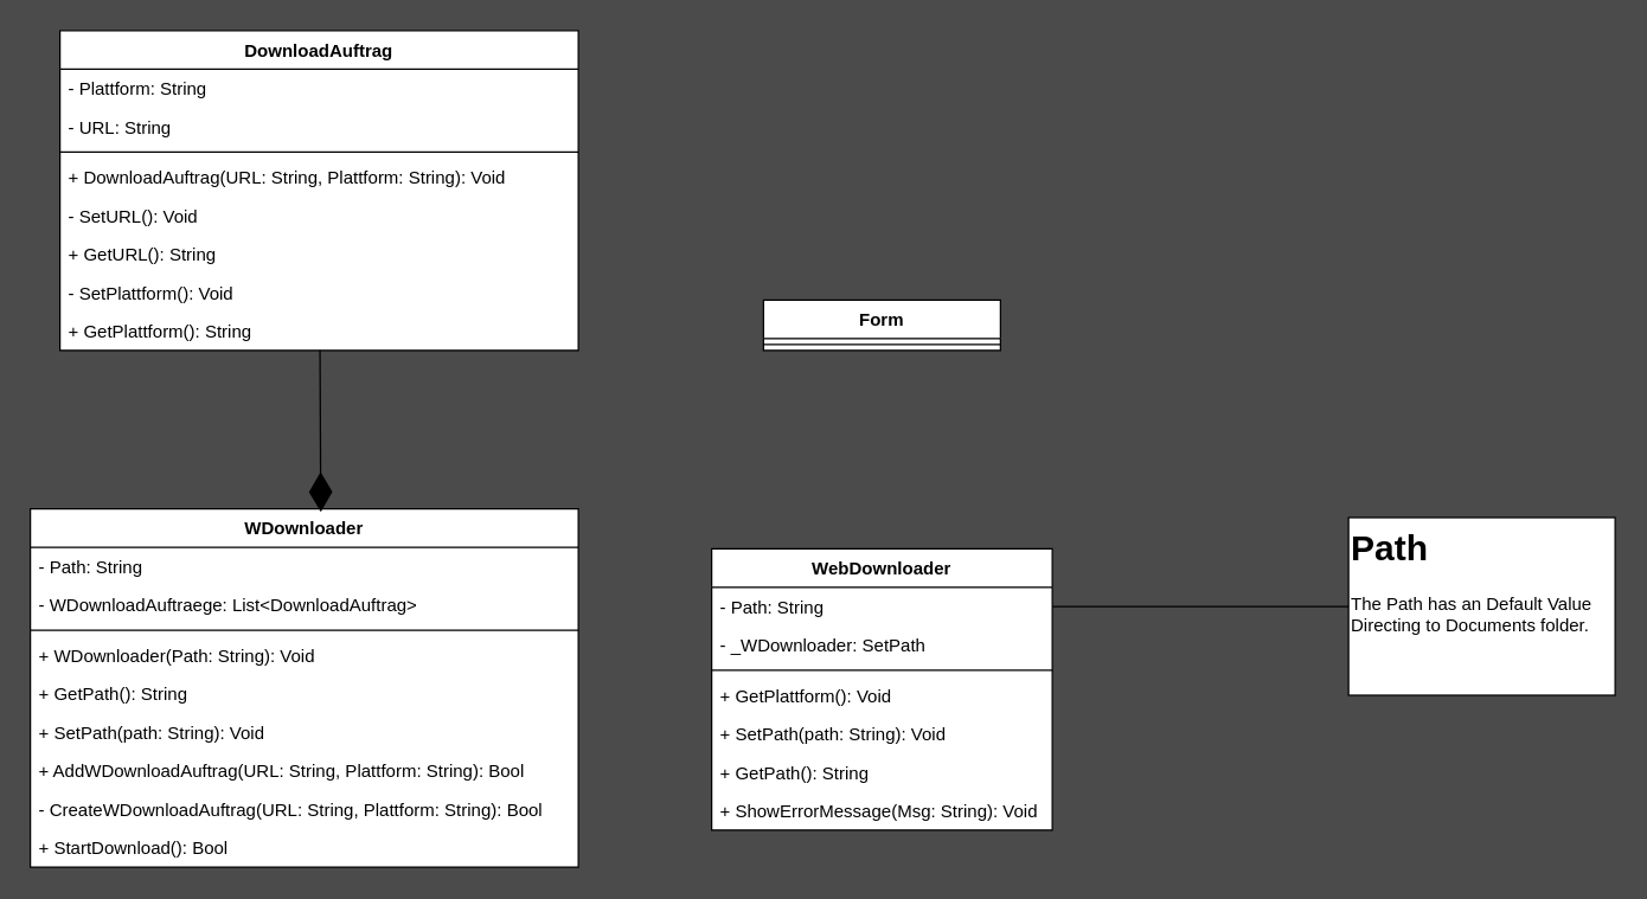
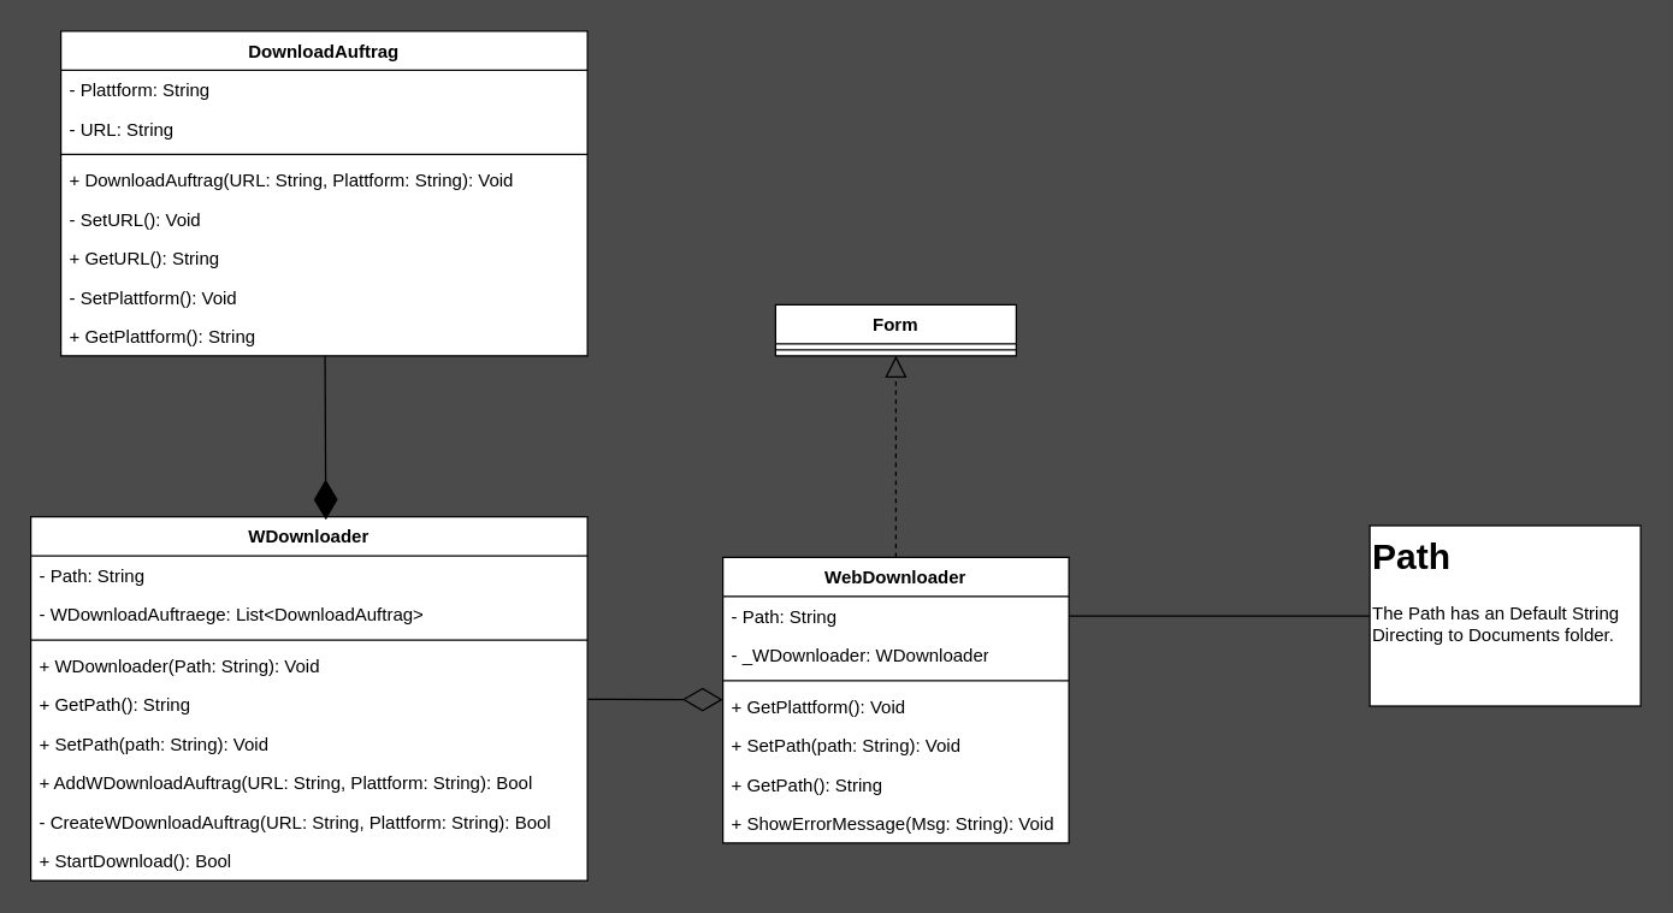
+ <mxCell id="35" value="" style="endArrow=block;dashed=1;endFill=0;endSize=12;html=1;rounded=0;" parent="1" source="12" target="33" edge="1"><mxGeometry width="160" relative="1" as="geometry"><mxPoint x="660" y="410" as="sourcePoint" /><mxPoint x="820" y="410" as="targetPoint" /></mxGeometry></mxCell>
- <mxCell id="31" value="&lt;h1 style=&quot;margin-top: 0px;&quot;&gt;Path&lt;/h1&gt;&lt;p&gt;The Path has an Default Value Directing to Documents folder.&lt;/p&gt;" style="text;html=1;whiteSpace=wrap;overflow=hidden;rounded=0;fillColor=default;glass=0;strokeColor=default;shadow=0;swimlaneFillColor=default;" parent="1" vertex="1"><mxGeometry x="910" y="349" width="180" height="120" as="geometry" /></mxCell>
+ <mxCell id="31" value="&lt;h1 style=&quot;margin-top: 0px;&quot;&gt;Path&lt;/h1&gt;&lt;p&gt;The Path has an Default String Directing to Documents folder.&lt;/p&gt;" style="text;html=1;whiteSpace=wrap;overflow=hidden;rounded=0;fillColor=default;glass=0;strokeColor=default;shadow=0;swimlaneFillColor=default;" parent="1" vertex="1"><mxGeometry x="910" y="349" width="180" height="120" as="geometry" /></mxCell>
- <mxCell id="14" value="- _WDownloader: SetPath" style="text;strokeColor=none;fillColor=none;align=left;verticalAlign=top;spacingLeft=4;spacingRight=4;overflow=hidden;rotatable=0;points=[[0,0.5],[1,0.5]];portConstraint=eastwest;whiteSpace=wrap;html=1;" parent="12" vertex="1"><mxGeometry y="52" width="230" height="26" as="geometry" /></mxCell>
+ <mxCell id="14" value="- _WDownloader: WDownloader" style="text;strokeColor=none;fillColor=none;align=left;verticalAlign=top;spacingLeft=4;spacingRight=4;overflow=hidden;rotatable=0;points=[[0,0.5],[1,0.5]];portConstraint=eastwest;whiteSpace=wrap;html=1;" parent="12" vertex="1"><mxGeometry y="52" width="230" height="26" as="geometry" /></mxCell>
+ <mxCell id="30" value="" style="endArrow=diamondThin;endFill=0;endSize=24;html=1;rounded=0;" parent="1" source="2" target="12" edge="1"><mxGeometry width="160" relative="1" as="geometry"><mxPoint x="380" y="400" as="sourcePoint" /><mxPoint x="380" y="350" as="targetPoint" /></mxGeometry></mxCell>
